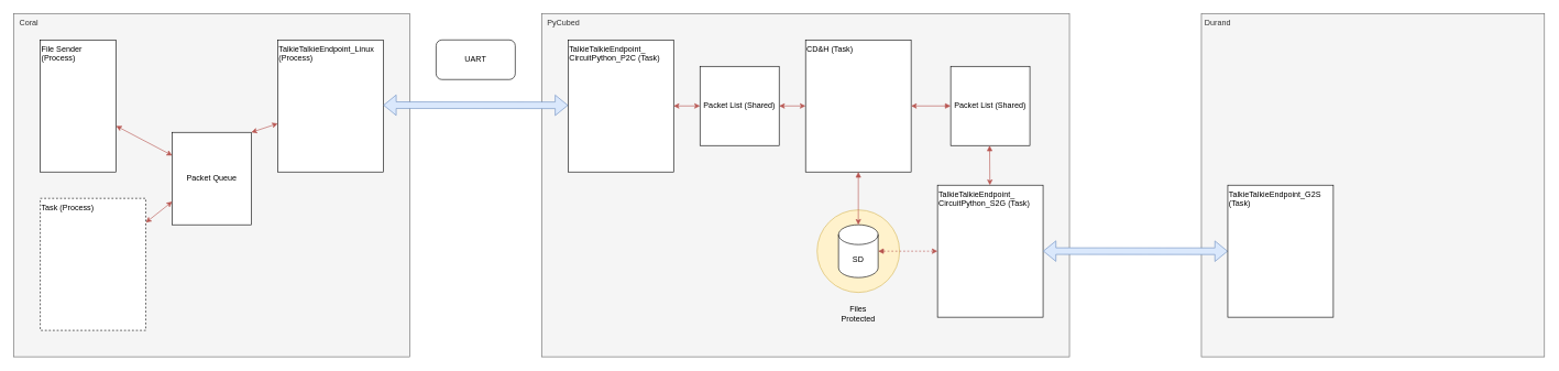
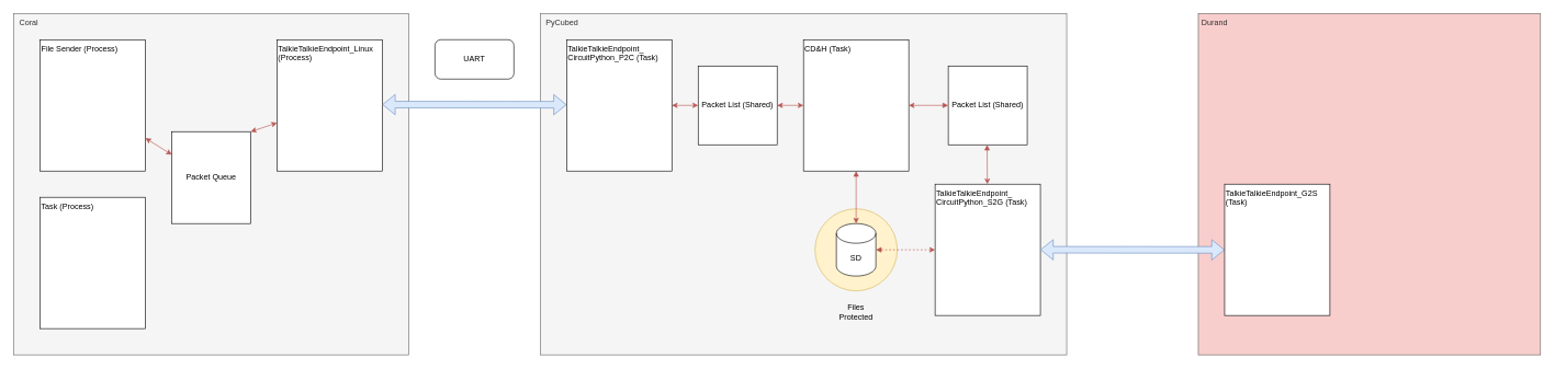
- <mxCell id="8" value="File Sender (Process)" style="rounded=0;whiteSpace=wrap;html=1;align=left;horizontal=1;verticalAlign=top;" parent="1" vertex="1"><mxGeometry x="60" y="60" width="115" height="200" as="geometry" /></mxCell>
+ <mxCell id="8" value="File Sender (Process)" style="rounded=0;whiteSpace=wrap;html=1;align=left;horizontal=1;verticalAlign=top;" parent="1" vertex="1"><mxGeometry x="60" y="60" width="160" height="200" as="geometry" /></mxCell>
- <mxCell id="22" value="&amp;nbsp;Durand" style="rounded=0;whiteSpace=wrap;html=1;align=left;verticalAlign=top;fillColor=#f5f5f5;fontColor=#333333;strokeColor=#666666;" parent="1" vertex="1"><mxGeometry x="1820" y="20" width="520" height="520" as="geometry" /></mxCell>
+ <mxCell id="22" value="&amp;nbsp;Durand" style="rounded=0;whiteSpace=wrap;html=1;align=left;verticalAlign=top;fillColor=#f8cecc;fontColor=#333333;strokeColor=#666666;" parent="1" vertex="1"><mxGeometry x="1820" y="20" width="520" height="520" as="geometry" /></mxCell>
- <mxCell id="10" style="rounded=0;orthogonalLoop=1;jettySize=auto;html=1;entryX=0;entryY=0.75;entryDx=0;entryDy=0;startArrow=classic;startFill=1;fillColor=#f8cecc;strokeColor=#b85450;" parent="1" source="11" target="9" edge="1"><mxGeometry relative="1" as="geometry" /></mxCell>
- <mxCell id="11" value="Task (Process)" style="rounded=0;whiteSpace=wrap;html=1;align=left;verticalAlign=top;dashed=1;" parent="1" vertex="1"><mxGeometry x="60" y="300" width="160" height="200" as="geometry" /></mxCell>
+ <mxCell id="11" value="Task (Process)" style="rounded=0;whiteSpace=wrap;html=1;align=left;verticalAlign=top;" parent="1" vertex="1"><mxGeometry x="60" y="300" width="160" height="200" as="geometry" /></mxCell>
